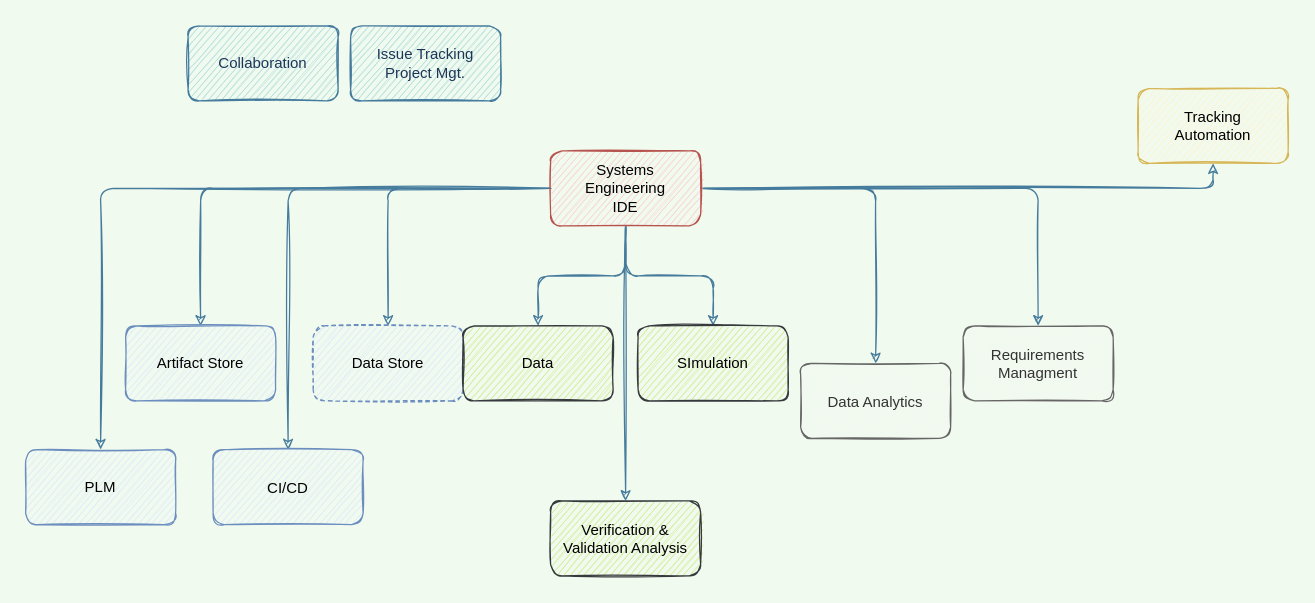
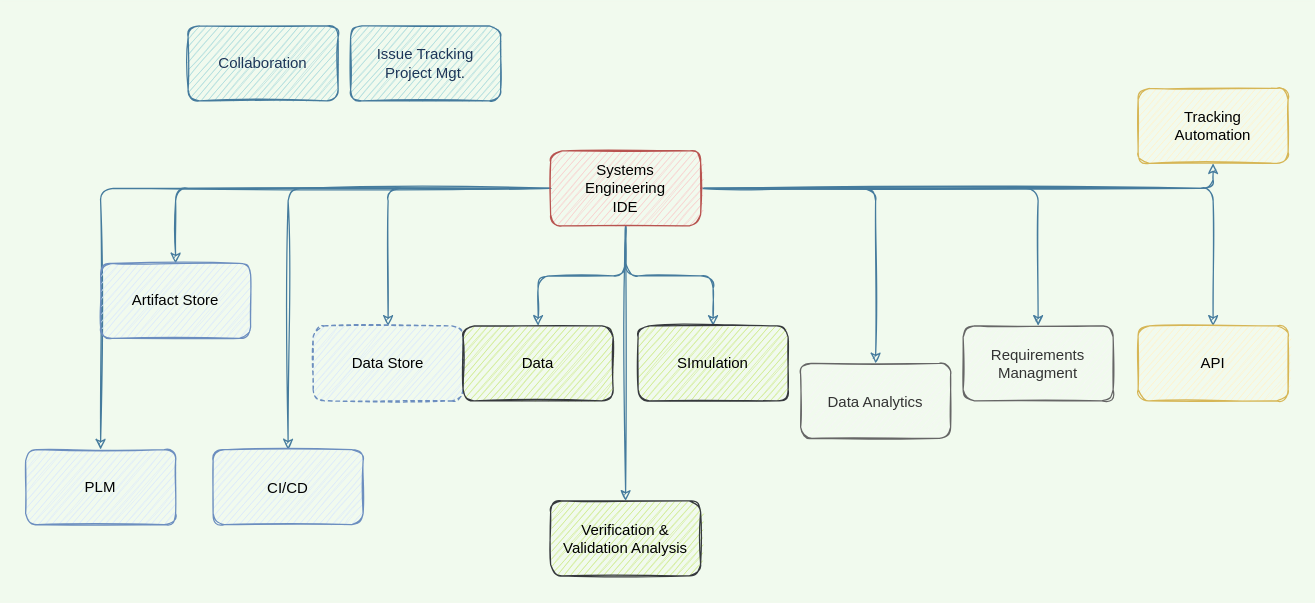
+ <mxCell id="8" style="edgeStyle=orthogonalEdgeStyle;curved=0;rounded=1;sketch=1;orthogonalLoop=1;jettySize=auto;entryX=0.5;entryY=0;entryDx=0;entryDy=0;fontColor=#1D3557;strokeColor=#457B9D;fillColor=#A8DADC;" parent="1" source="13" target="20" edge="1"><mxGeometry relative="1" as="geometry" /></mxCell>
- <mxCell id="15" value="Artifact Store" style="whiteSpace=wrap;html=1;fillColor=#dae8fc;strokeColor=#6c8ebf;rounded=1;sketch=1;" parent="1" vertex="1"><mxGeometry x="100" y="260" width="120" height="60" as="geometry" /></mxCell>
+ <mxCell id="15" value="Artifact Store" style="whiteSpace=wrap;html=1;fillColor=#dae8fc;strokeColor=#6c8ebf;rounded=1;sketch=1;" parent="1" vertex="1"><mxGeometry x="80" y="210" width="120" height="60" as="geometry" /></mxCell>
+ <mxCell id="20" value="API" style="whiteSpace=wrap;html=1;fillColor=#fff2cc;strokeColor=#d6b656;rounded=1;sketch=1;" parent="1" vertex="1"><mxGeometry x="910" y="260" width="120" height="60" as="geometry" /></mxCell>
